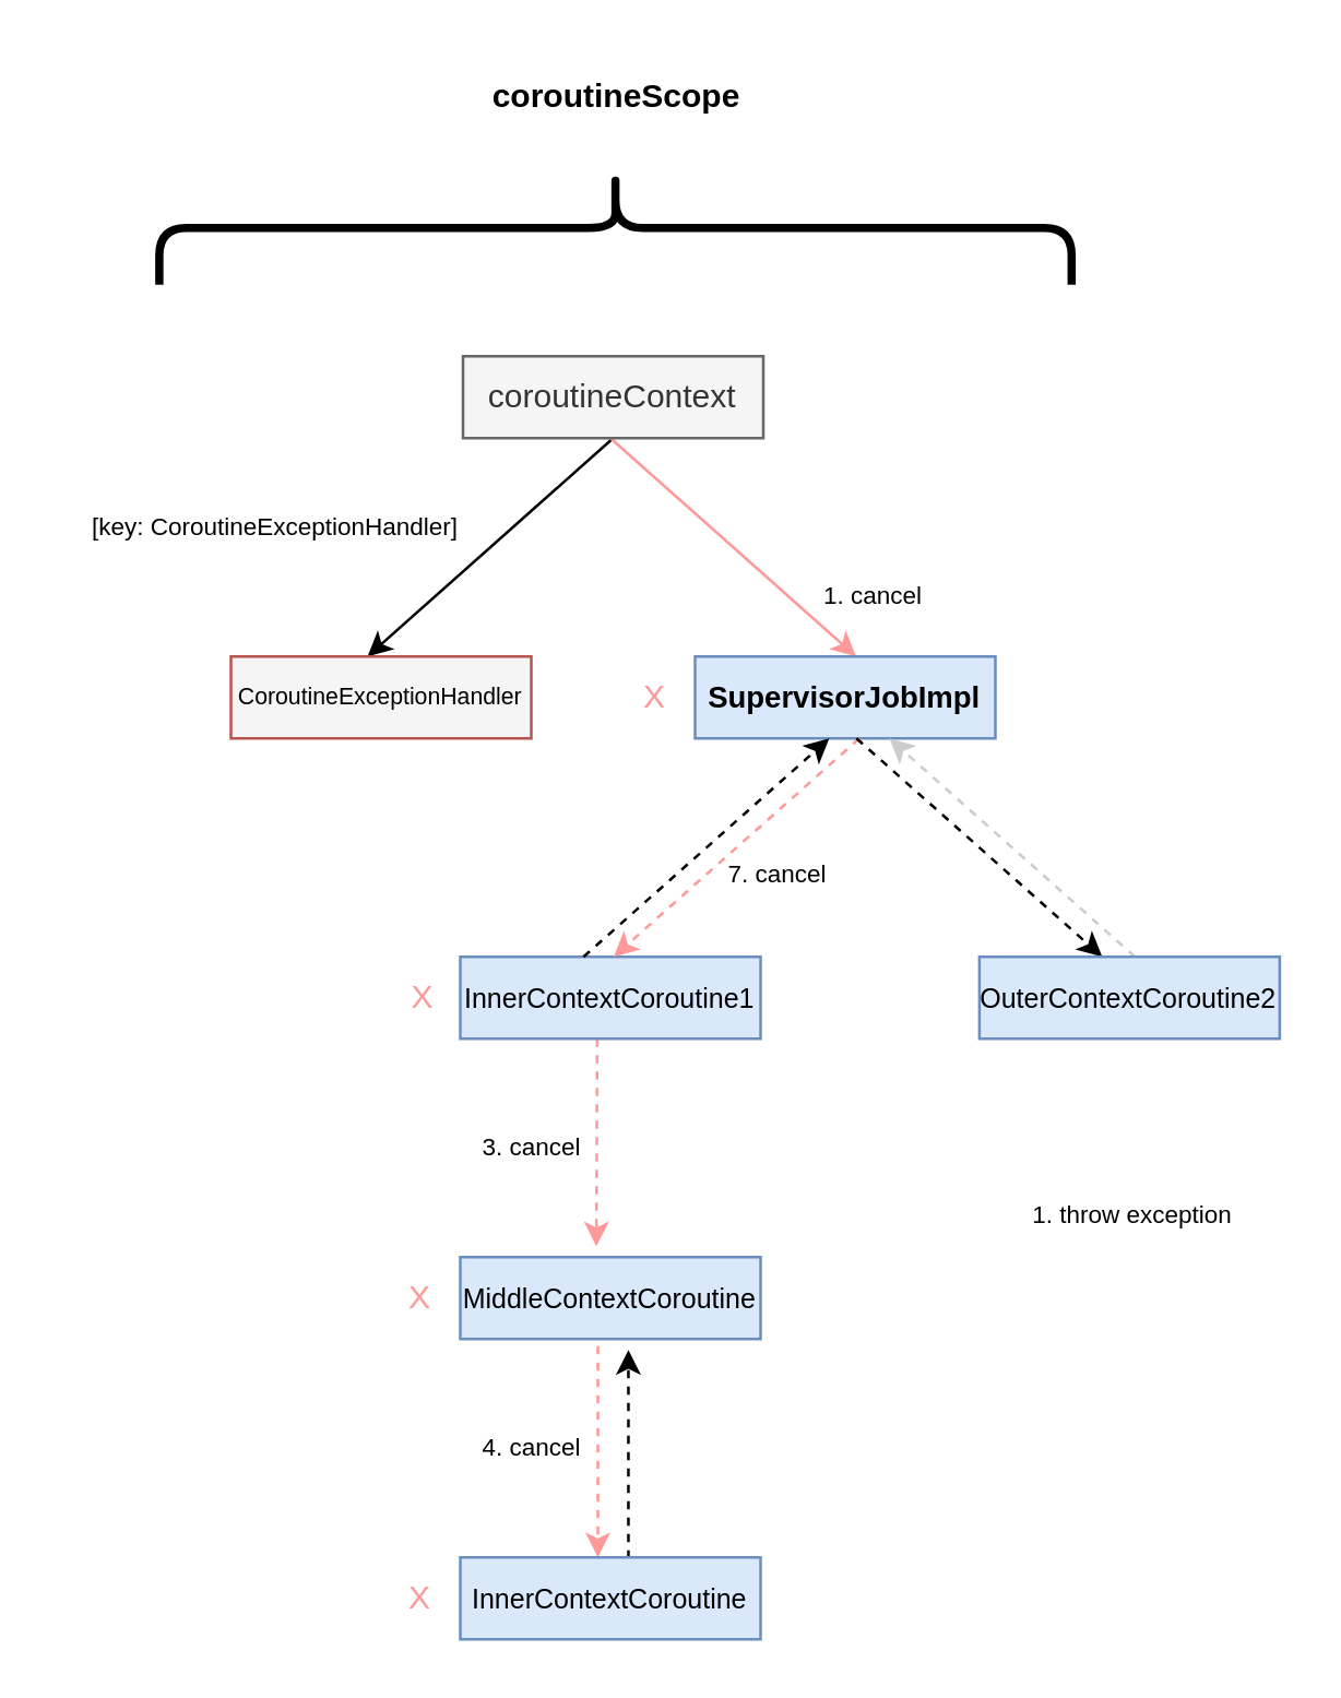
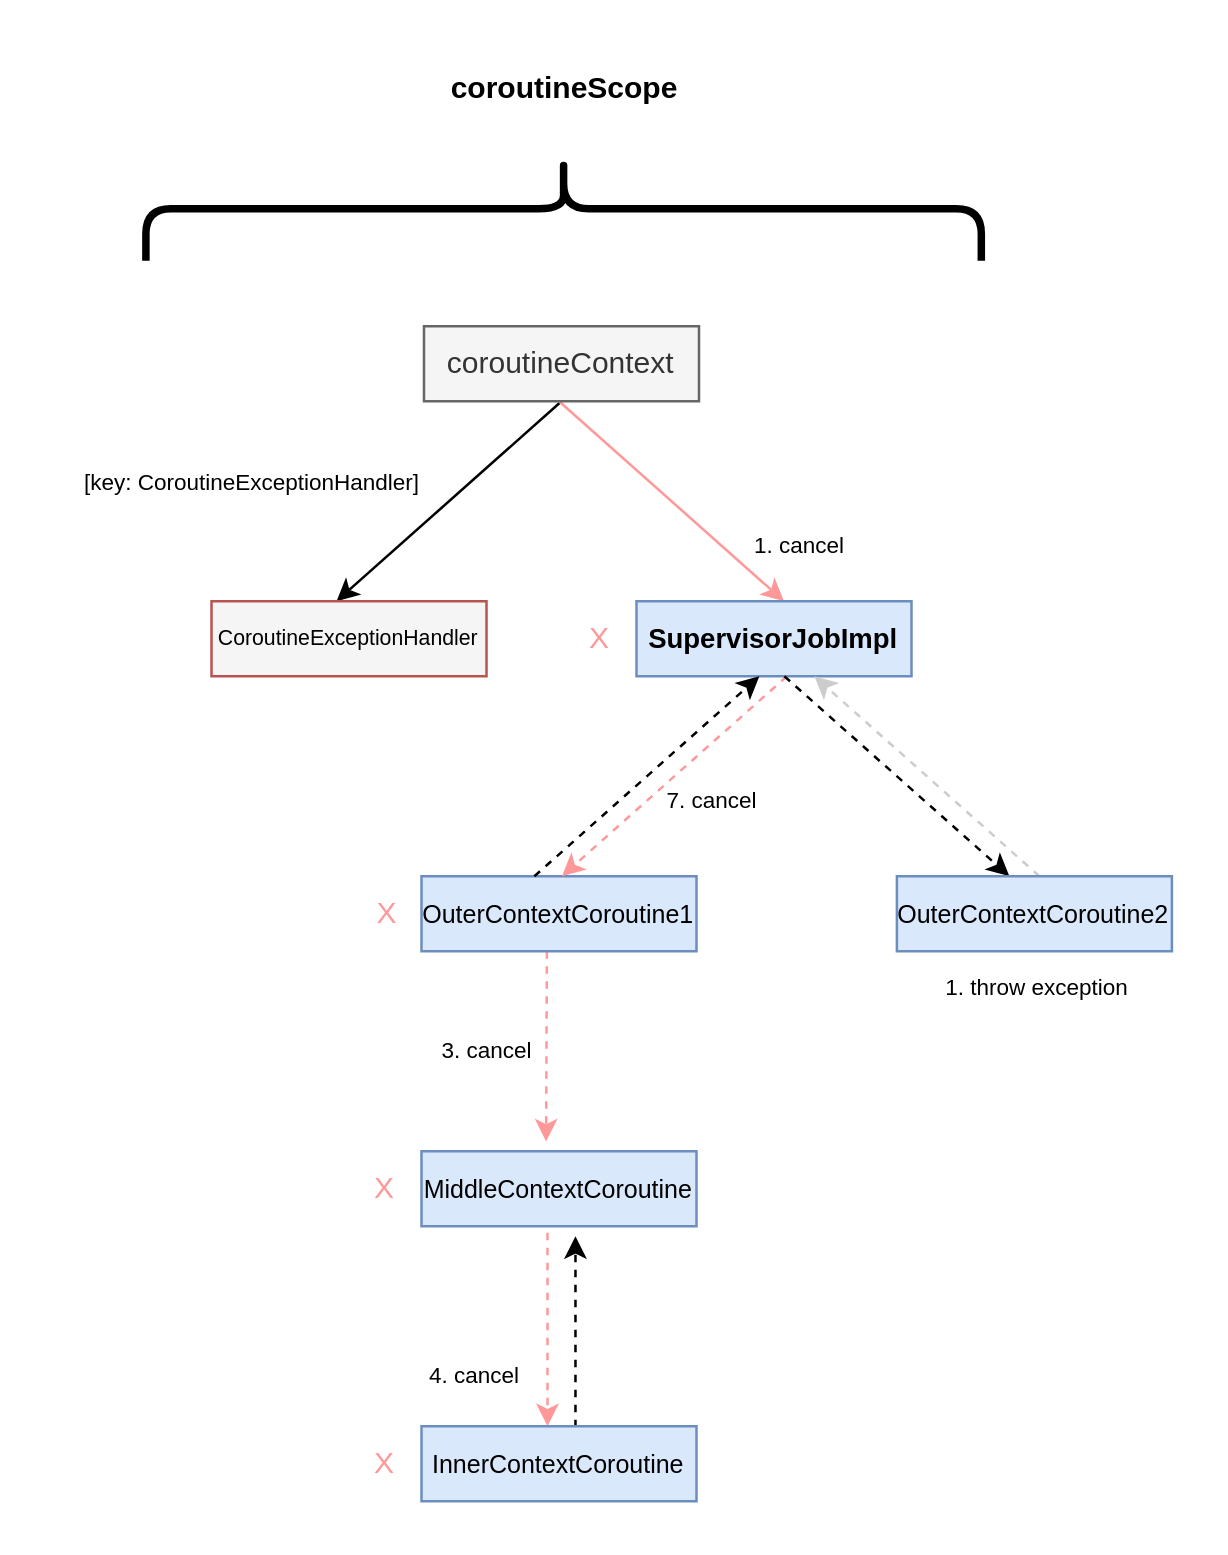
- <mxCell id="16" value="&lt;span style=&quot;font-weight: normal;&quot;&gt;&lt;font style=&quot;font-size: 10px;&quot;&gt;InnerContextCoroutine1&lt;/font&gt;&lt;/span&gt;" style="rounded=0;whiteSpace=wrap;html=1;fontSize=10;fontStyle=1;fillColor=#dae8fc;strokeColor=#6c8ebf;" parent="1" vertex="1"><mxGeometry x="168" y="350" width="110" height="30" as="geometry" /></mxCell>
+ <mxCell id="16" value="&lt;span style=&quot;font-weight: normal;&quot;&gt;&lt;font style=&quot;font-size: 10px;&quot;&gt;OuterContextCoroutine1&lt;/font&gt;&lt;/span&gt;" style="rounded=0;whiteSpace=wrap;html=1;fontSize=10;fontStyle=1;fillColor=#dae8fc;strokeColor=#6c8ebf;" parent="1" vertex="1"><mxGeometry x="168" y="350" width="110" height="30" as="geometry" /></mxCell>
- <mxCell id="9" value="1. throw exception" style="text;html=1;align=center;verticalAlign=middle;resizable=0;points=[];autosize=1;strokeColor=none;fillColor=none;fontSize=9;" parent="1" vertex="1"><mxGeometry x="364" y="435" width="100" height="20" as="geometry" /></mxCell>
+ <mxCell id="9" value="1. throw exception" style="text;html=1;align=center;verticalAlign=middle;resizable=0;points=[];autosize=1;strokeColor=none;fillColor=none;fontSize=9;" parent="1" vertex="1"><mxGeometry x="364" y="385" width="100" height="20" as="geometry" /></mxCell>
- <mxCell id="29" value="4. cancel" style="text;html=1;align=center;verticalAlign=middle;resizable=0;points=[];autosize=1;strokeColor=none;fillColor=none;fontSize=9;" parent="1" vertex="1"><mxGeometry x="164" y="520" width="60" height="20" as="geometry" /></mxCell>
+ <mxCell id="29" value="4. cancel" style="text;html=1;align=center;verticalAlign=middle;resizable=0;points=[];autosize=1;strokeColor=none;fillColor=none;fontSize=9;" parent="1" vertex="1"><mxGeometry x="159" y="540" width="60" height="20" as="geometry" /></mxCell>
